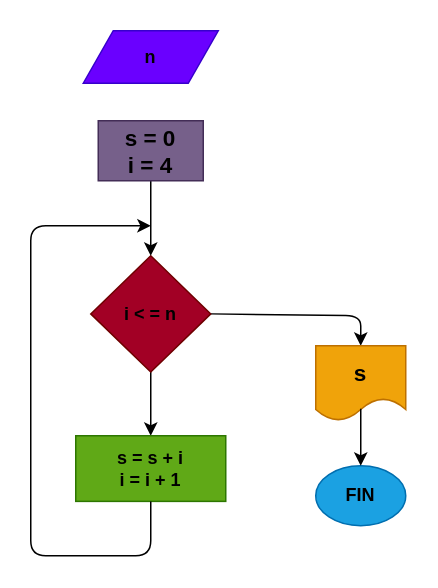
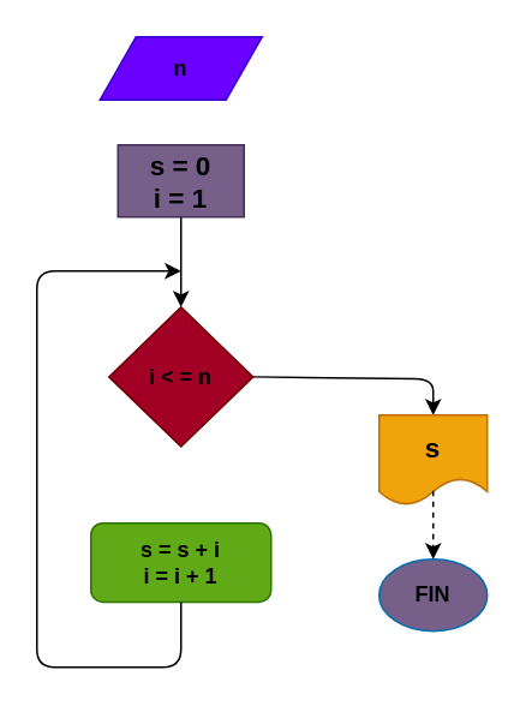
- <mxCell id="12" value="&lt;b&gt;&lt;font color=&quot;#000000&quot;&gt;s = 0&lt;br&gt;i = 4&lt;/font&gt;&lt;/b&gt;" style="rounded=0;whiteSpace=wrap;html=1;fontSize=15;fontColor=#ffffff;fillColor=#76608a;strokeColor=#432D57;" vertex="1" parent="1"><mxGeometry x="65" y="80" width="70" height="40" as="geometry" /></mxCell>
+ <mxCell id="12" value="&lt;b&gt;&lt;font color=&quot;#000000&quot;&gt;s = 0&lt;br&gt;i = 1&lt;/font&gt;&lt;/b&gt;" style="rounded=0;whiteSpace=wrap;html=1;fontSize=15;fontColor=#ffffff;fillColor=#76608a;strokeColor=#432D57;" vertex="1" parent="1"><mxGeometry x="65" y="80" width="70" height="40" as="geometry" /></mxCell>
- <mxCell id="3" value="" style="edgeStyle=none;html=1;fontColor=#000000;" edge="1" parent="1" source="5" target="6"><mxGeometry relative="1" as="geometry" /></mxCell>
- <mxCell id="9" value="" style="endArrow=classic;html=1;fontColor=#000000;exitX=0.5;exitY=0.84;exitDx=0;exitDy=0;exitPerimeter=0;entryX=0.5;entryY=0;entryDx=0;entryDy=0;" edge="1" parent="1" source="7" target="8"><mxGeometry width="50" height="50" relative="1" as="geometry"><mxPoint x="90" y="230" as="sourcePoint" /><mxPoint x="140" y="180" as="targetPoint" /></mxGeometry></mxCell>
+ <mxCell id="9" value="" style="endArrow=classic;html=1;fontColor=#000000;exitX=0.5;exitY=0.84;exitDx=0;exitDy=0;exitPerimeter=0;entryX=0.5;entryY=0;entryDx=0;entryDy=0;dashed=1;" edge="1" parent="1" source="7" target="8"><mxGeometry width="50" height="50" relative="1" as="geometry"><mxPoint x="90" y="230" as="sourcePoint" /><mxPoint x="140" y="180" as="targetPoint" /></mxGeometry></mxCell>
- <mxCell id="6" value="&lt;b&gt;&lt;font color=&quot;#000000&quot;&gt;s = s + i&lt;br&gt;i = i + 1&lt;/font&gt;&lt;/b&gt;" style="whiteSpace=wrap;html=1;fillColor=#60a917;strokeColor=#2D7600;fontColor=#ffffff;rounded=0;" vertex="1" parent="1"><mxGeometry x="50" y="290" width="100" height="43.75" as="geometry" /></mxCell>
+ <mxCell id="6" value="&lt;b&gt;&lt;font color=&quot;#000000&quot;&gt;s = s + i&lt;br&gt;i = i + 1&lt;/font&gt;&lt;/b&gt;" style="rounded=1;whiteSpace=wrap;html=1;fillColor=#60a917;strokeColor=#2D7600;fontColor=#ffffff;" vertex="1" parent="1"><mxGeometry x="50" y="290" width="100" height="43.75" as="geometry" /></mxCell>
- <mxCell id="8" value="&lt;font color=&quot;#000000&quot;&gt;&lt;b&gt;FIN&lt;/b&gt;&lt;/font&gt;" style="ellipse;whiteSpace=wrap;html=1;fillColor=#1ba1e2;fontColor=#ffffff;strokeColor=#006EAF;" vertex="1" parent="1"><mxGeometry x="210" y="310" width="60" height="40" as="geometry" /></mxCell>
+ <mxCell id="8" value="&lt;font color=&quot;#000000&quot;&gt;&lt;b&gt;FIN&lt;/b&gt;&lt;/font&gt;" style="ellipse;whiteSpace=wrap;html=1;fillColor=#76608a;fontColor=#ffffff;strokeColor=#006EAF;" vertex="1" parent="1"><mxGeometry x="210" y="310" width="60" height="40" as="geometry" /></mxCell>
